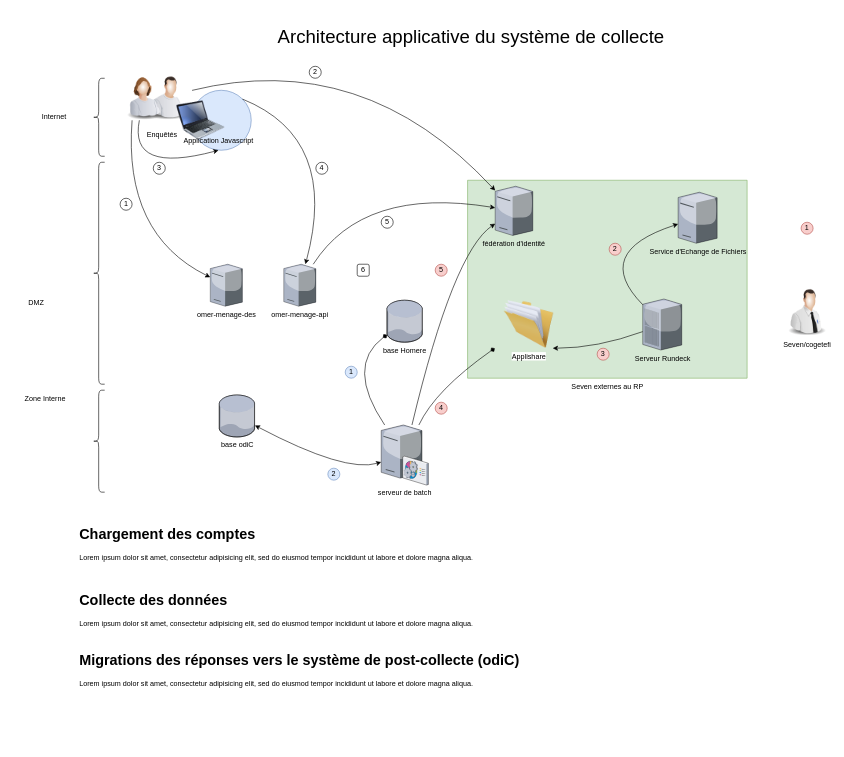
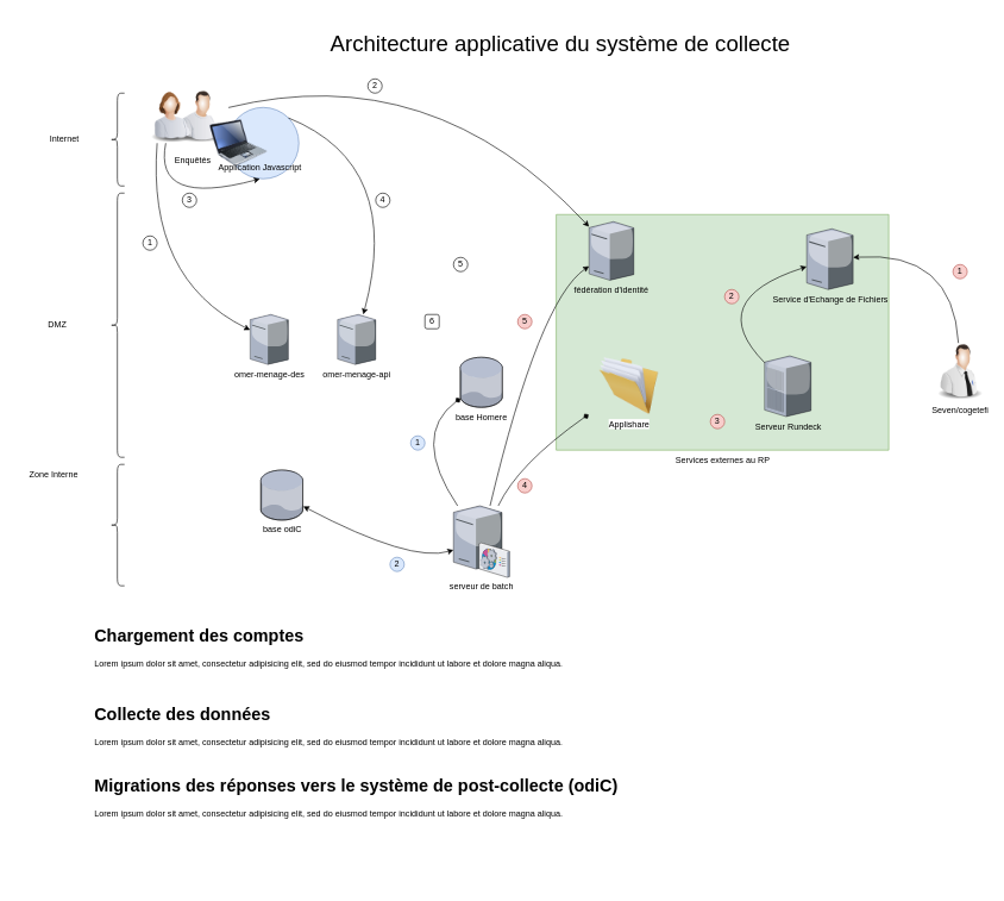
- <mxCell id="47" value="" style="curved=1;endArrow=classic;html=1;rounded=0;" edge="1" parent="1" source="33" target="5"><mxGeometry width="50" height="50" relative="1" as="geometry"><mxPoint x="-265" y="560" as="sourcePoint" /><mxPoint x="-215" y="510" as="targetPoint" /><Array as="points"><mxPoint x="605" y="310" /></Array></mxGeometry></mxCell>
+ <mxCell id="38" value="" style="curved=1;endArrow=classic;html=1;rounded=0;" edge="1" parent="1" source="13" target="6"><mxGeometry width="50" height="50" relative="1" as="geometry"><mxPoint x="705" y="520" as="sourcePoint" /><mxPoint x="755" y="470" as="targetPoint" /><Array as="points"><mxPoint x="1335" y="350" /></Array></mxGeometry></mxCell>
- <mxCell id="44" value="DMZ" style="text;html=1;align=center;verticalAlign=middle;whiteSpace=wrap;rounded=0;" vertex="1" parent="1"><mxGeometry x="30" y="490" width="60" height="30" as="geometry" /></mxCell>
+ <mxCell id="44" value="DMZ" style="text;html=1;align=center;verticalAlign=middle;whiteSpace=wrap;rounded=0;" vertex="1" parent="1"><mxGeometry x="50" y="440" width="60" height="30" as="geometry" /></mxCell>
- <mxCell id="10" value="" style="curved=1;endArrow=classic;html=1;rounded=0;entryX=0.75;entryY=1;entryDx=0;entryDy=0;" edge="1" parent="3" source="8" target="7"><mxGeometry width="50" height="50" relative="1" as="geometry"><mxPoint x="150" y="-110" as="sourcePoint" /><mxPoint x="200" y="-160" as="targetPoint" /><Array as="points"><mxPoint x="230" y="280" /></Array></mxGeometry></mxCell>
- <mxCell id="4" value="Seven externes au RP" style="verticalLabelPosition=bottom;verticalAlign=top;html=1;shape=mxgraph.basic.rect;fillColor2=none;strokeWidth=1;size=20;indent=5;fillColor=#d5e8d4;strokeColor=#82b366;" vertex="1" parent="3"><mxGeometry x="14" width="466" height="330" as="geometry" /></mxCell>
+ <mxCell id="4" value="Services externes au RP" style="verticalLabelPosition=bottom;verticalAlign=top;html=1;shape=mxgraph.basic.rect;fillColor2=none;strokeWidth=1;size=20;indent=5;fillColor=#d5e8d4;strokeColor=#82b366;" vertex="1" parent="3"><mxGeometry x="14" width="466" height="330" as="geometry" /></mxCell>
